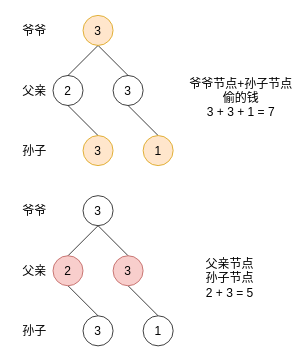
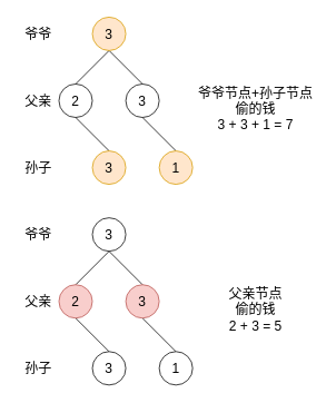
- <mxCell id="14" value="爷爷节点+孙子节点&lt;br&gt;偷的钱&lt;br&gt;3 + 3 + 1 = 7" style="text;html=1;align=center;verticalAlign=middle;resizable=0;points=[];autosize=1;fontSize=16;" vertex="1" parent="1"><mxGeometry x="245" y="100" width="150" height="60" as="geometry" /></mxCell>
+ <mxCell id="14" value="爷爷节点+孙子节点&lt;br&gt;偷的钱&lt;br&gt;3 + 3 + 1 = 7" style="text;html=1;align=center;verticalAlign=middle;resizable=0;points=[];autosize=1;fontSize=16;" vertex="1" parent="1"><mxGeometry x="230" y="100" width="150" height="60" as="geometry" /></mxCell>
- <mxCell id="27" value="父亲节点&lt;br&gt;孙子节点&lt;br&gt;2 + 3 = 5" style="text;html=1;align=center;verticalAlign=middle;resizable=0;points=[];autosize=1;fontSize=16;" vertex="1" parent="1"><mxGeometry x="265" y="340" width="80" height="60" as="geometry" /></mxCell>
+ <mxCell id="27" value="父亲节点&lt;br&gt;偷的钱&lt;br&gt;2 + 3 = 5" style="text;html=1;align=center;verticalAlign=middle;resizable=0;points=[];autosize=1;fontSize=16;" vertex="1" parent="1"><mxGeometry x="265" y="340" width="80" height="60" as="geometry" /></mxCell>
